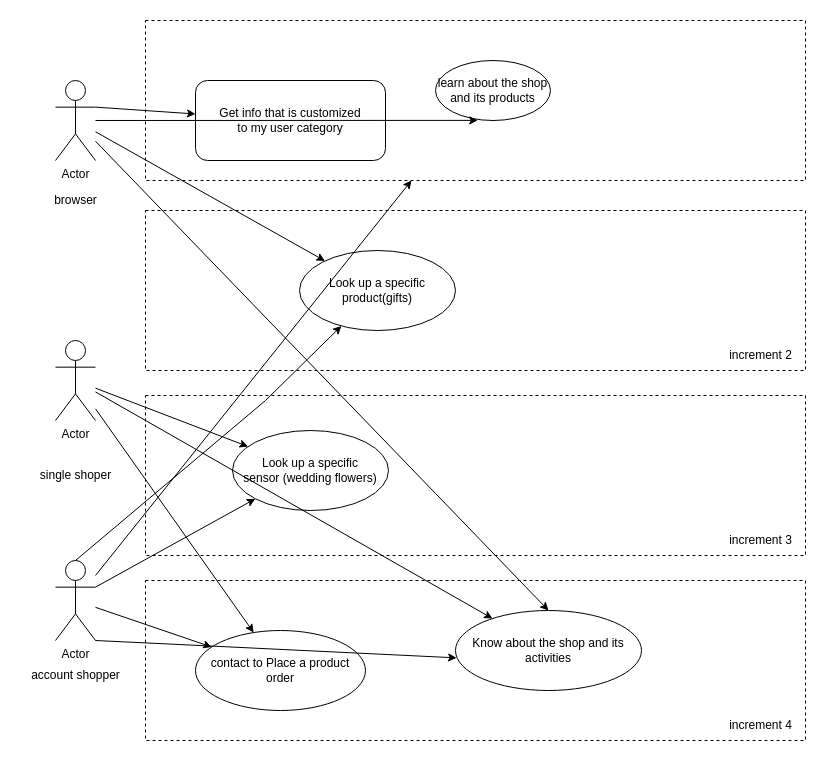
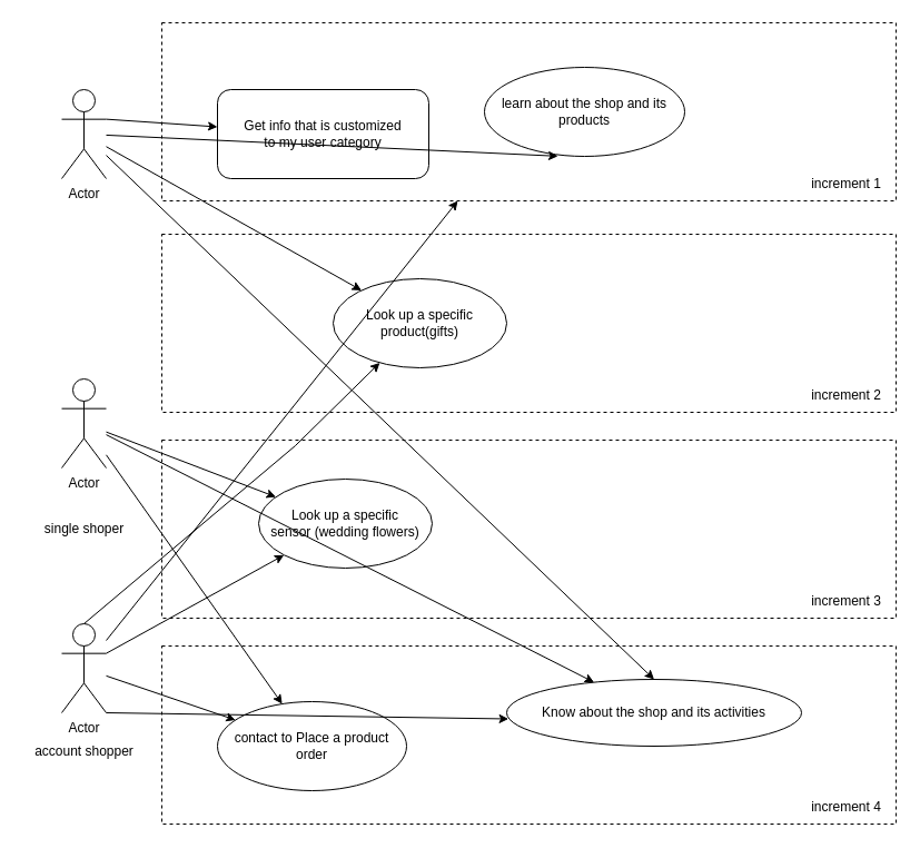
- <mxCell id="16" value="learn about the shop and its products" style="ellipse;whiteSpace=wrap;html=1;fillColor=none;" parent="1" vertex="1"><mxGeometry x="435" y="60" width="115" height="60" as="geometry" /></mxCell>
+ <mxCell id="16" value="learn about the shop and its products" style="ellipse;whiteSpace=wrap;html=1;fillColor=none;" parent="1" vertex="1"><mxGeometry x="435" y="60" width="180" height="80" as="geometry" /></mxCell>
+ <mxCell id="12" value="increment 1" style="text;html=1;align=center;verticalAlign=middle;resizable=0;points=[];autosize=1;strokeColor=none;fillColor=none;" parent="1" vertex="1"><mxGeometry x="715" y="150" width="90" height="30" as="geometry" /></mxCell>
- <mxCell id="4" value="browser" style="text;html=1;align=center;verticalAlign=middle;resizable=0;points=[];autosize=1;strokeColor=none;fillColor=none;" parent="1" vertex="1"><mxGeometry x="40" y="185" width="70" height="30" as="geometry" /></mxCell>
- <mxCell id="21" value="Know about the shop and its activities" style="ellipse;whiteSpace=wrap;html=1;fillColor=none;" parent="1" vertex="1"><mxGeometry x="455" y="610" width="186" height="80" as="geometry" /></mxCell>
+ <mxCell id="21" value="Know about the shop and its activities" style="ellipse;whiteSpace=wrap;html=1;fillColor=none;" parent="1" vertex="1"><mxGeometry x="455" y="610" width="265" height="60" as="geometry" /></mxCell>
